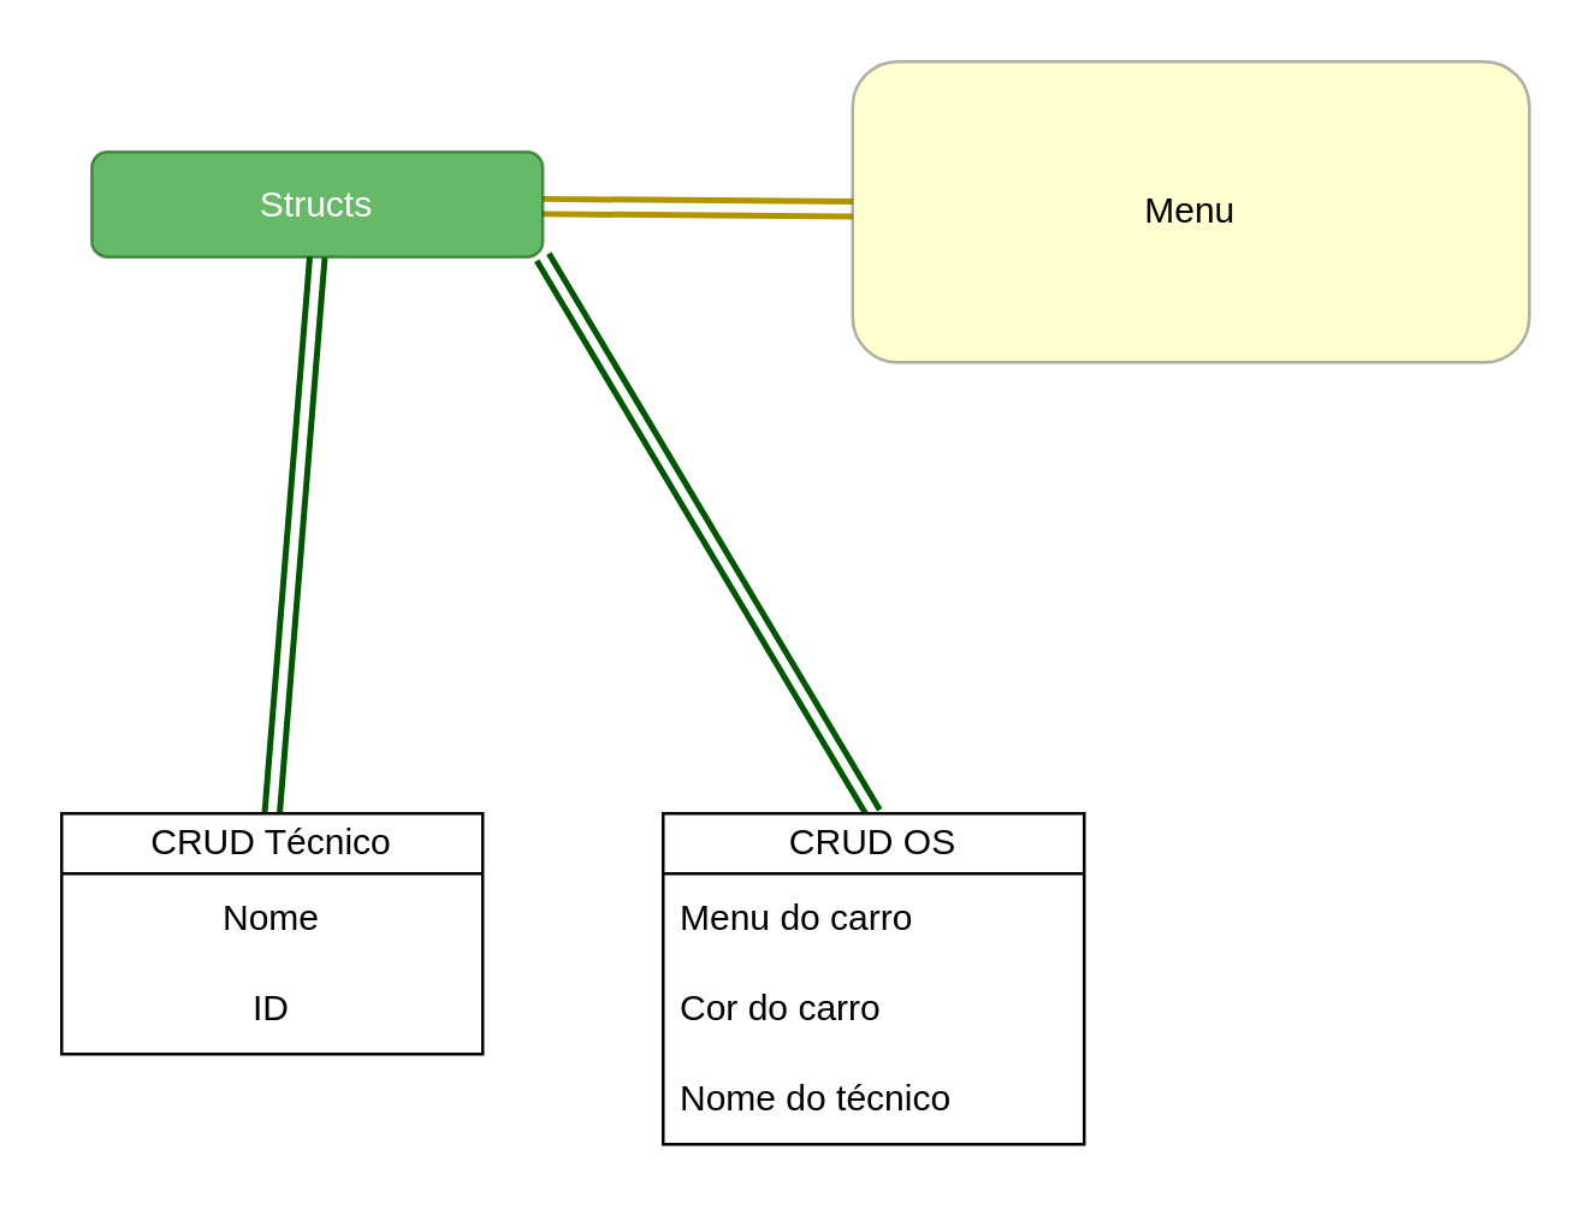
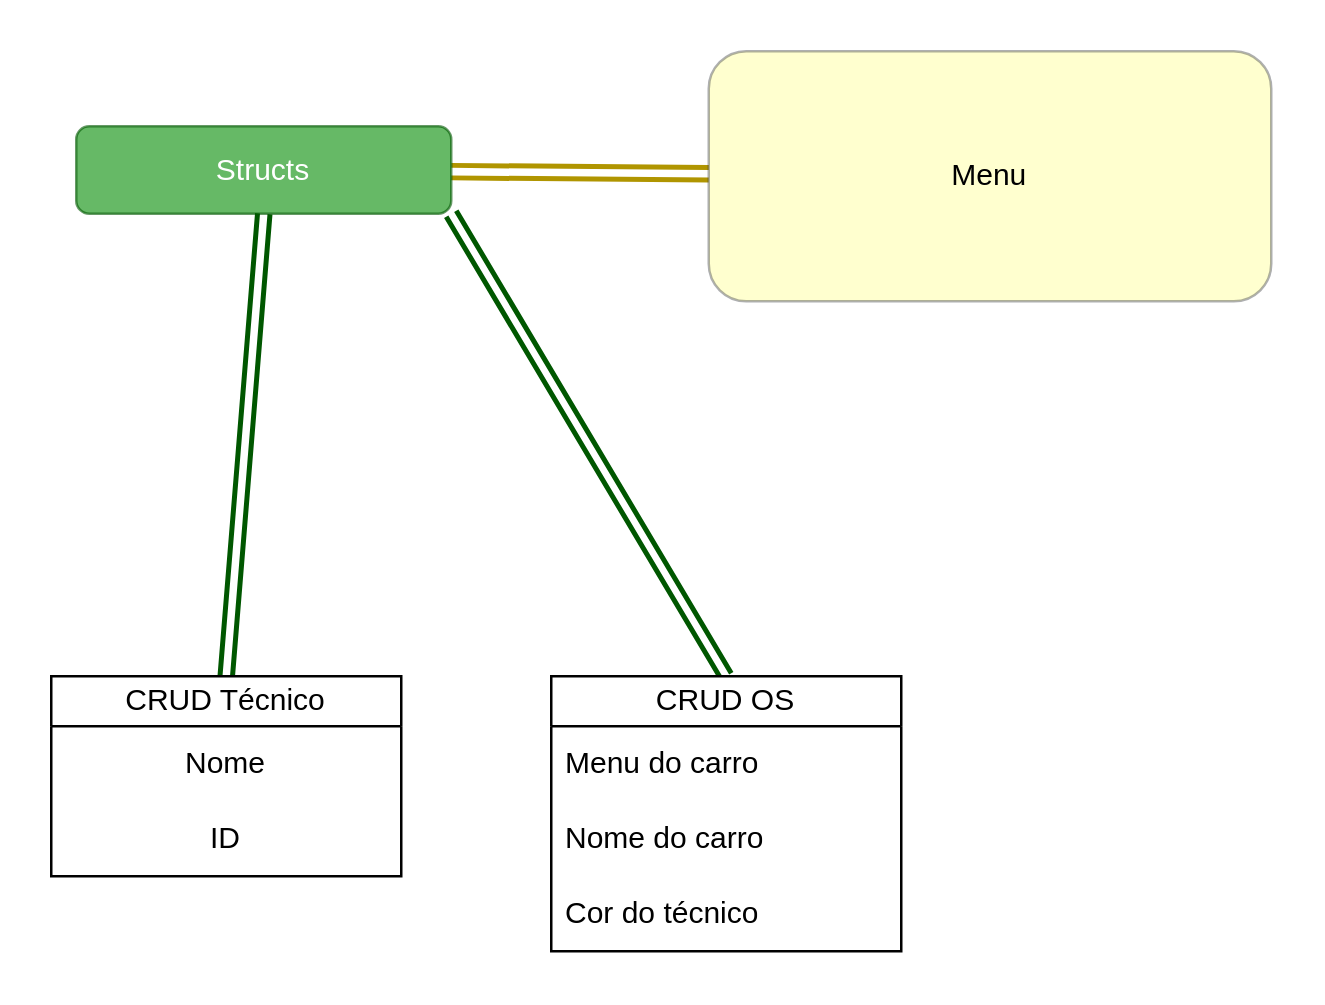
- <mxCell id="12" value="Cor do carro" style="text;strokeColor=none;fillColor=none;align=left;verticalAlign=middle;spacingLeft=4;spacingRight=4;overflow=hidden;points=[[0,0.5],[1,0.5]];portConstraint=eastwest;rotatable=0;whiteSpace=wrap;html=1;" vertex="1" parent="10"><mxGeometry y="50" width="140" height="30" as="geometry" /></mxCell>
+ <mxCell id="12" value="Nome do carro" style="text;strokeColor=none;fillColor=none;align=left;verticalAlign=middle;spacingLeft=4;spacingRight=4;overflow=hidden;points=[[0,0.5],[1,0.5]];portConstraint=eastwest;rotatable=0;whiteSpace=wrap;html=1;" vertex="1" parent="10"><mxGeometry y="50" width="140" height="30" as="geometry" /></mxCell>
- <mxCell id="13" value="Nome do técnico" style="text;strokeColor=none;fillColor=none;align=left;verticalAlign=middle;spacingLeft=4;spacingRight=4;overflow=hidden;points=[[0,0.5],[1,0.5]];portConstraint=eastwest;rotatable=0;whiteSpace=wrap;html=1;" vertex="1" parent="10"><mxGeometry y="80" width="140" height="30" as="geometry" /></mxCell>
+ <mxCell id="13" value="Cor do técnico" style="text;strokeColor=none;fillColor=none;align=left;verticalAlign=middle;spacingLeft=4;spacingRight=4;overflow=hidden;points=[[0,0.5],[1,0.5]];portConstraint=eastwest;rotatable=0;whiteSpace=wrap;html=1;" vertex="1" parent="10"><mxGeometry y="80" width="140" height="30" as="geometry" /></mxCell>
